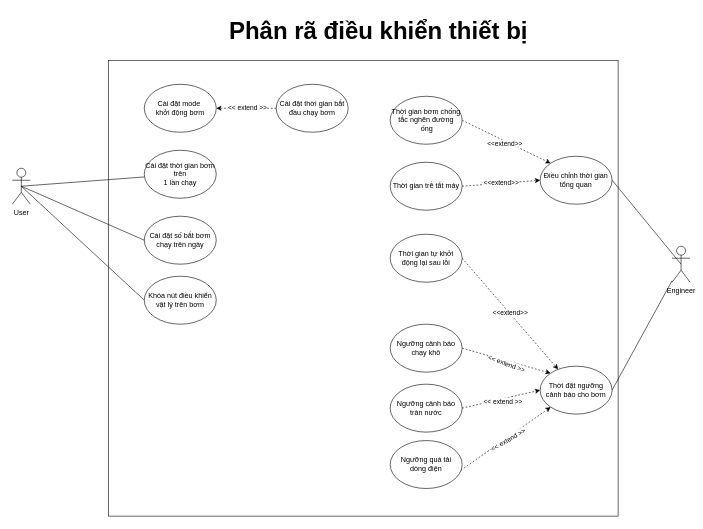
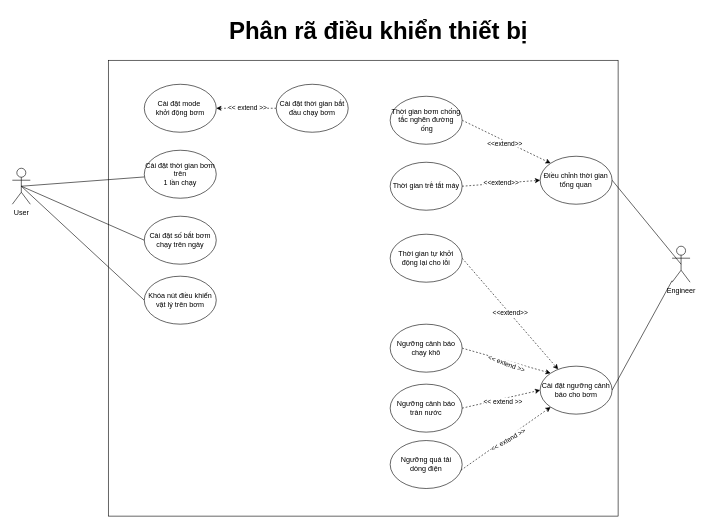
- <mxCell id="19" value="Thời gian tự khởi động lại sau lỗi" style="ellipse;whiteSpace=wrap;html=1;" parent="1" vertex="1"><mxGeometry x="650" y="390" width="120" height="80" as="geometry" /></mxCell>
+ <mxCell id="19" value="Thời gian tự khởi động lại cho lỗi" style="ellipse;whiteSpace=wrap;html=1;" parent="1" vertex="1"><mxGeometry x="650" y="390" width="120" height="80" as="geometry" /></mxCell>
- <mxCell id="25" value="Thời đặt ngưỡng cảnh báo cho bơm" style="ellipse;whiteSpace=wrap;html=1;" parent="1" vertex="1"><mxGeometry x="900" y="610" width="120" height="80" as="geometry" /></mxCell>
+ <mxCell id="25" value="Cài đặt ngưỡng cảnh báo cho bơm" style="ellipse;whiteSpace=wrap;html=1;" parent="1" vertex="1"><mxGeometry x="900" y="610" width="120" height="80" as="geometry" /></mxCell>
